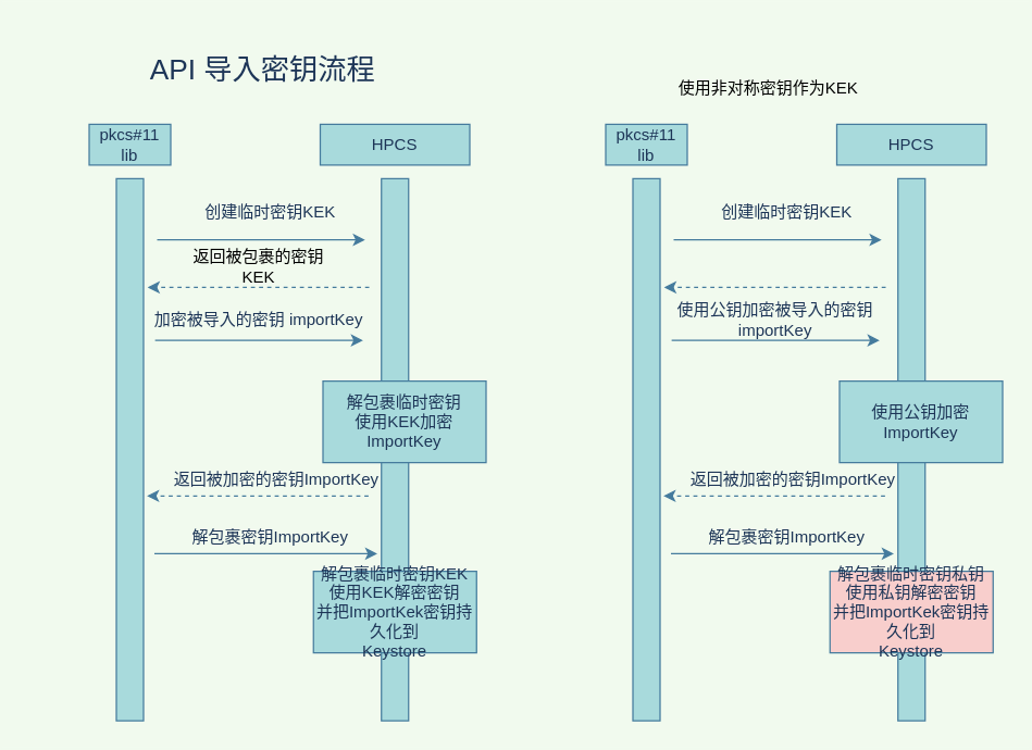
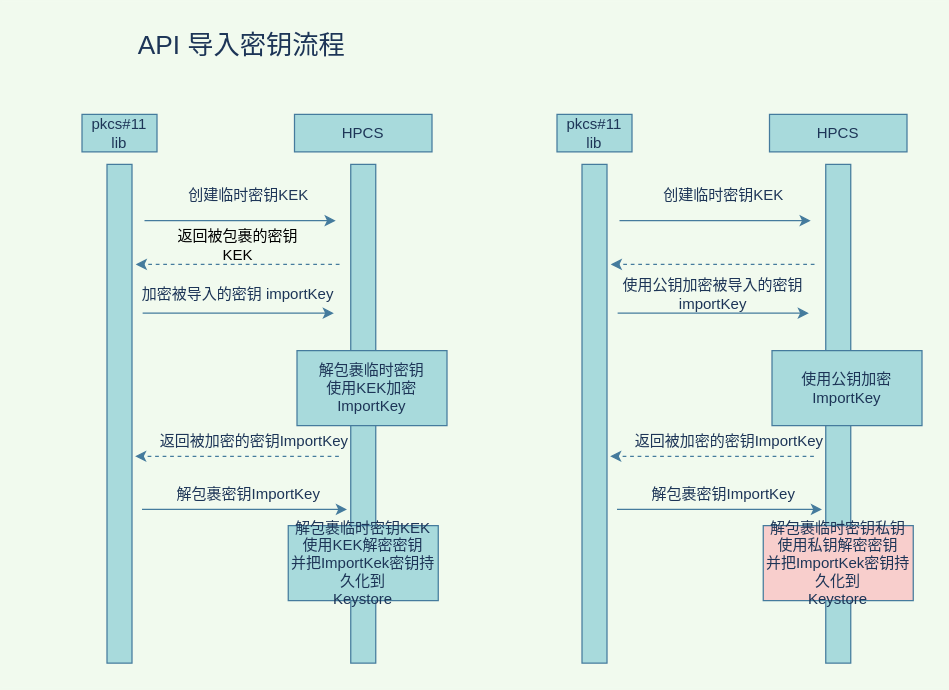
- <mxCell id="4" value="&lt;span style=&quot;font-size: 21px;&quot;&gt;&amp;nbsp;API 导入密钥流程&lt;/span&gt;" style="text;html=1;strokeColor=none;fillColor=none;align=center;verticalAlign=middle;whiteSpace=wrap;rounded=0;fontColor=#1D3557;" vertex="1" parent="1"><mxGeometry x="20" y="35" width="340" height="30" as="geometry" /></mxCell>
+ <mxCell id="4" value="&lt;span style=&quot;font-size: 21px;&quot;&gt;&amp;nbsp;API 导入密钥流程&lt;/span&gt;" style="text;html=1;strokeColor=none;fillColor=none;align=center;verticalAlign=middle;whiteSpace=wrap;rounded=0;fontColor=#1D3557;" vertex="1" parent="1"><mxGeometry x="20" y="20" width="340" height="30" as="geometry" /></mxCell>
- <mxCell id="34" value="使用非对称密钥作为KEK" style="text;html=1;strokeColor=none;fillColor=none;align=center;verticalAlign=middle;whiteSpace=wrap;rounded=0;" vertex="1" parent="1"><mxGeometry x="485" y="50" width="160" height="30" as="geometry" /></mxCell>
